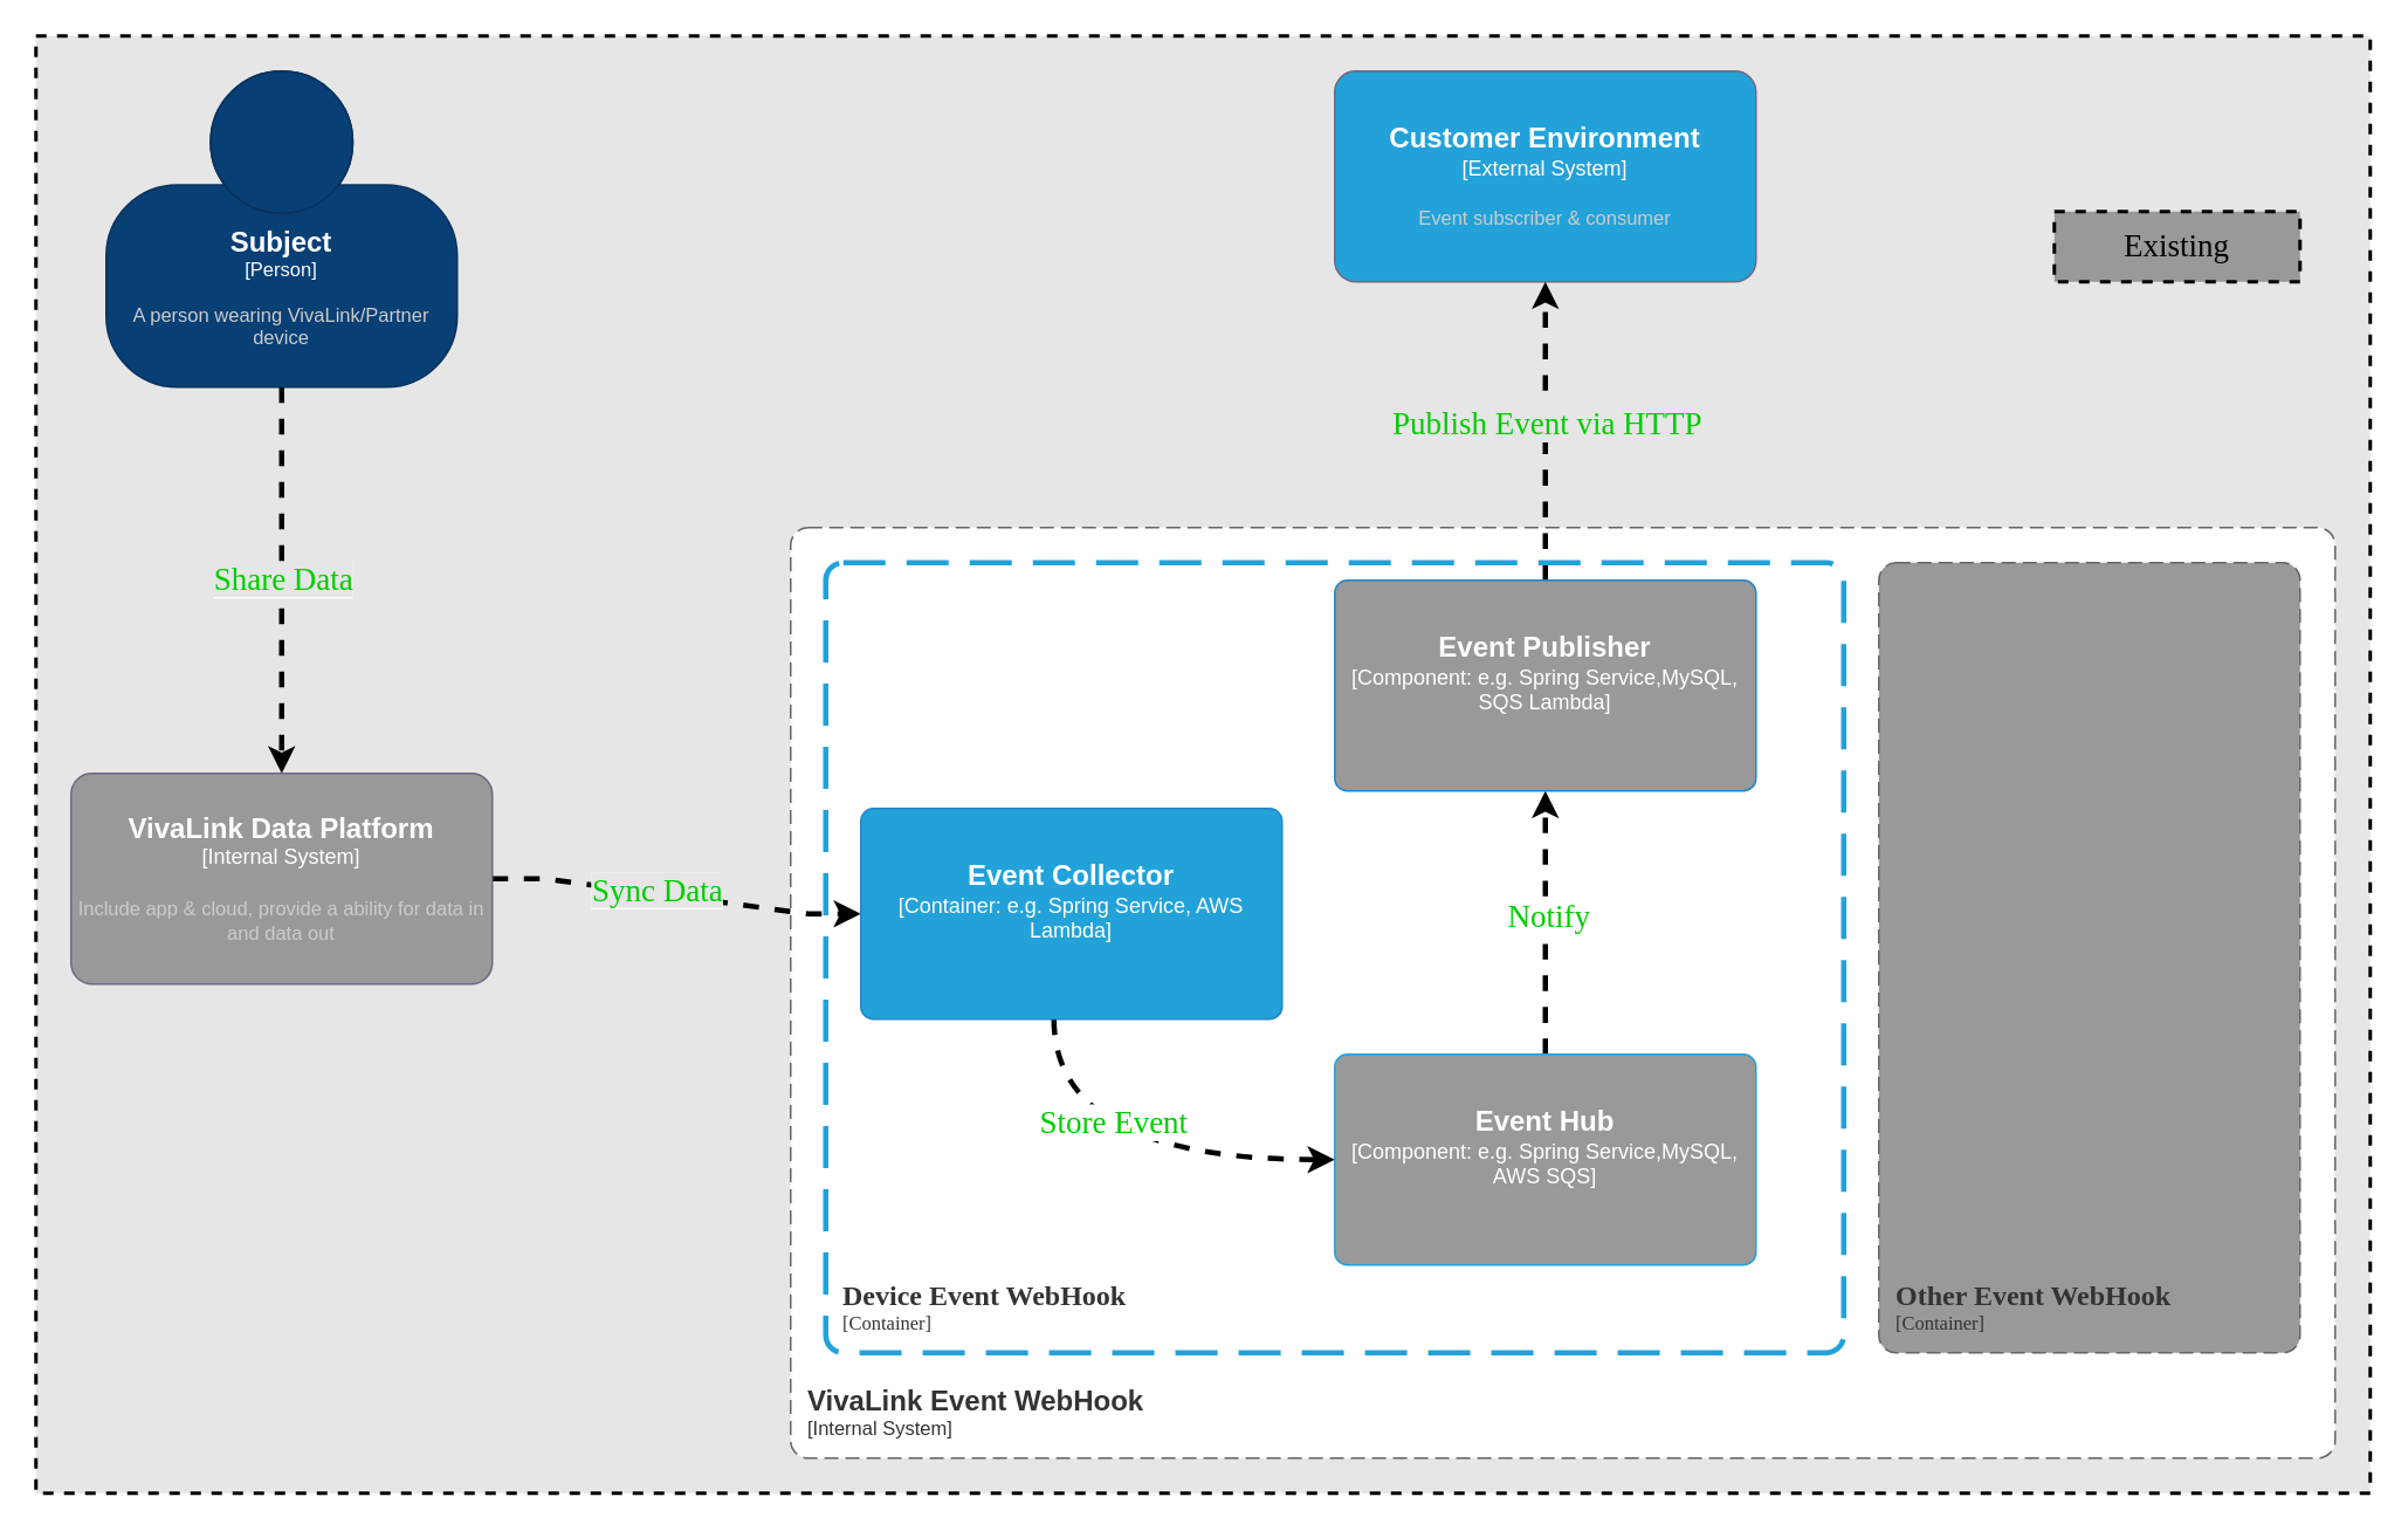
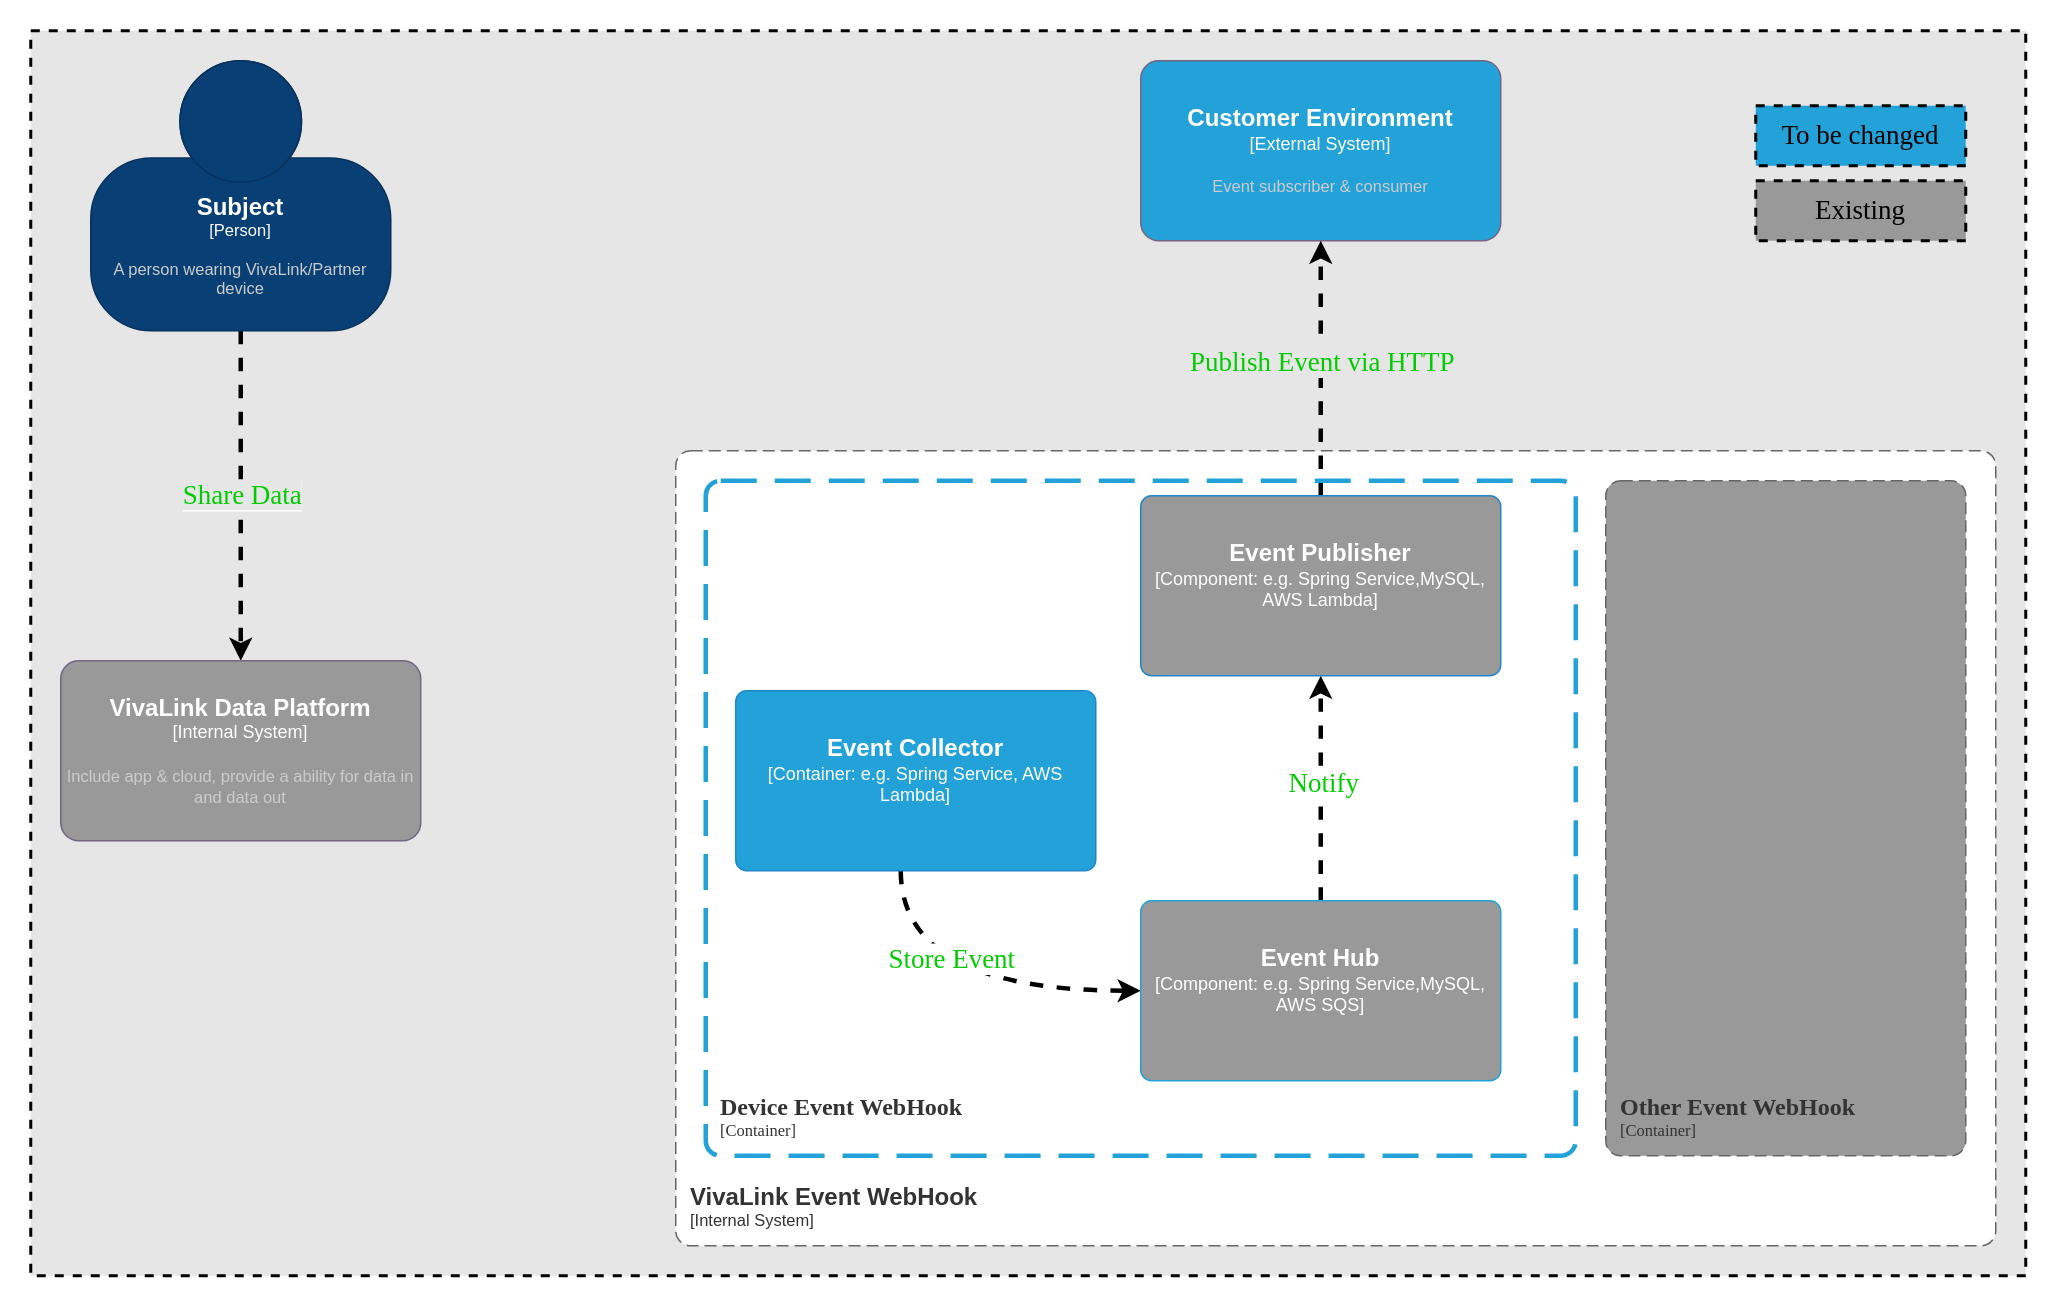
+ <mxCell id="22" value="&lt;font color=&quot;#000000&quot;&gt;To be changed&lt;/font&gt;" style="rounded=0;whiteSpace=wrap;html=1;labelBackgroundColor=none;fontFamily=Comic Sans MS;fontSize=18;fontColor=#00CC00;fillColor=#23A2D9;dashed=1;strokeWidth=2;" parent="1" vertex="1"><mxGeometry x="1170" y="70" width="140" height="40" as="geometry" /></mxCell>
- <mxCell id="19" value="&lt;font style=&quot;font-size: 16px&quot;&gt;&lt;b&gt;Event Publisher&lt;/b&gt;&lt;/font&gt;&lt;div&gt;[Component: e.g. Spring Service,MySQL, SQS Lambda]&lt;/div&gt;&lt;br&gt;&lt;div&gt;&lt;font style=&quot;font-size: 11px&quot;&gt;&lt;/font&gt;&lt;/div&gt;" style="rounded=1;whiteSpace=wrap;html=1;labelBackgroundColor=none;fillColor=#999999;fontColor=#ffffff;align=center;arcSize=6;strokeColor=#2086C9;metaEdit=1;resizable=0;points=[[0.25,0,0],[0.5,0,0],[0.75,0,0],[1,0.25,0],[1,0.5,0],[1,0.75,0],[0.75,1,0],[0.5,1,0],[0.25,1,0],[0,0.75,0],[0,0.5,0],[0,0.25,0]];" parent="1" vertex="1"><mxGeometry x="760" y="330" width="240" height="120" as="geometry" /></mxCell>
+ <mxCell id="19" value="&lt;font style=&quot;font-size: 16px&quot;&gt;&lt;b&gt;Event Publisher&lt;/b&gt;&lt;/font&gt;&lt;div&gt;[Component: e.g. Spring Service,MySQL, AWS Lambda]&lt;/div&gt;&lt;br&gt;&lt;div&gt;&lt;font style=&quot;font-size: 11px&quot;&gt;&lt;/font&gt;&lt;/div&gt;" style="rounded=1;whiteSpace=wrap;html=1;labelBackgroundColor=none;fillColor=#999999;fontColor=#ffffff;align=center;arcSize=6;strokeColor=#2086C9;metaEdit=1;resizable=0;points=[[0.25,0,0],[0.5,0,0],[0.75,0,0],[1,0.25,0],[1,0.5,0],[1,0.75,0],[0.75,1,0],[0.5,1,0],[0.25,1,0],[0,0.75,0],[0,0.5,0],[0,0.25,0]];" parent="1" vertex="1"><mxGeometry x="760" y="330" width="240" height="120" as="geometry" /></mxCell>
- <mxCell id="8" style="edgeStyle=entityRelationEdgeStyle;rounded=0;orthogonalLoop=1;jettySize=auto;html=1;fontColor=#000000;exitX=1;exitY=0.5;exitDx=0;exitDy=0;exitPerimeter=0;dashed=1;strokeWidth=3;" parent="1" source="10" target="13" edge="1"><mxGeometry relative="1" as="geometry"><mxPoint x="460" y="500" as="targetPoint" /></mxGeometry></mxCell>
- <mxCell id="9" value="&lt;font color=&quot;#00cc00&quot; face=&quot;Comic Sans MS&quot; style=&quot;font-size: 18px; background-color: rgb(230, 230, 230);&quot;&gt;Sync Data&lt;/font&gt;" style="edgeLabel;html=1;align=center;verticalAlign=middle;resizable=0;points=[];fontColor=#000000;" parent="8" vertex="1" connectable="0"><mxGeometry x="-0.111" y="2" relative="1" as="geometry"><mxPoint as="offset" /></mxGeometry></mxCell>
